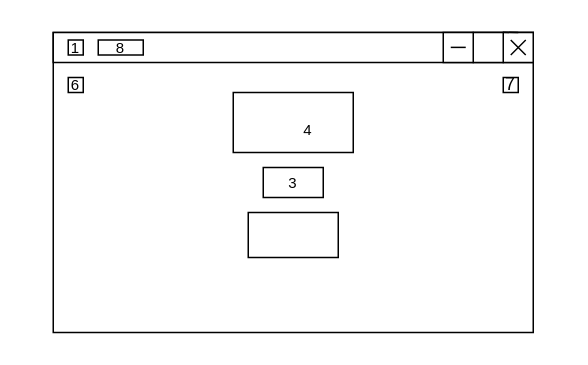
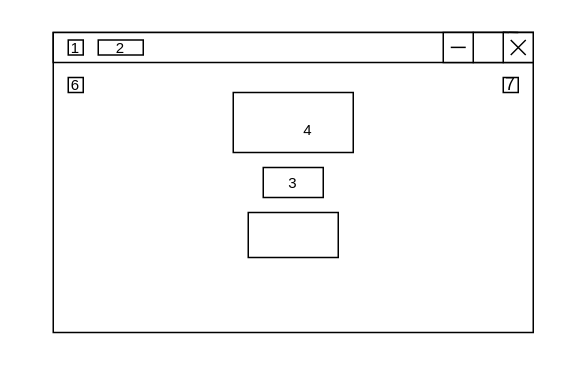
- <mxCell id="15" value="8" style="text;html=1;strokeColor=none;fillColor=none;align=center;verticalAlign=middle;whiteSpace=wrap;rounded=0;fontSize=10;" parent="1" vertex="1"><mxGeometry x="75" y="28.5" width="10" height="5" as="geometry" /></mxCell>
+ <mxCell id="15" value="2" style="text;html=1;strokeColor=none;fillColor=none;align=center;verticalAlign=middle;whiteSpace=wrap;rounded=0;fontSize=10;" parent="1" vertex="1"><mxGeometry x="75" y="28.5" width="10" height="5" as="geometry" /></mxCell>
